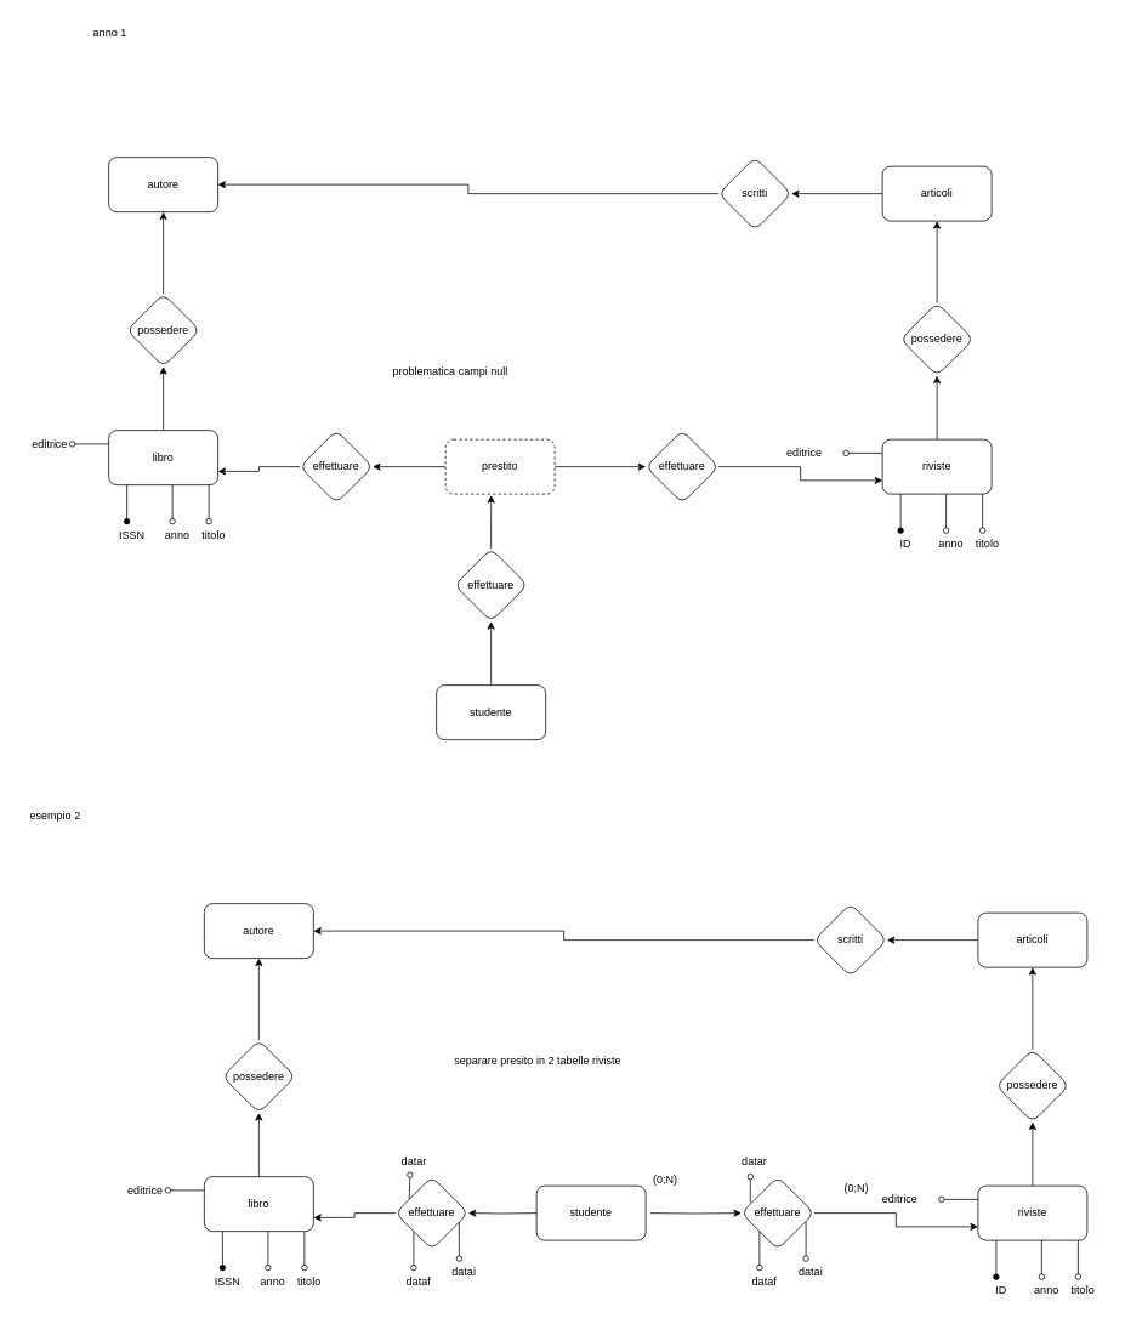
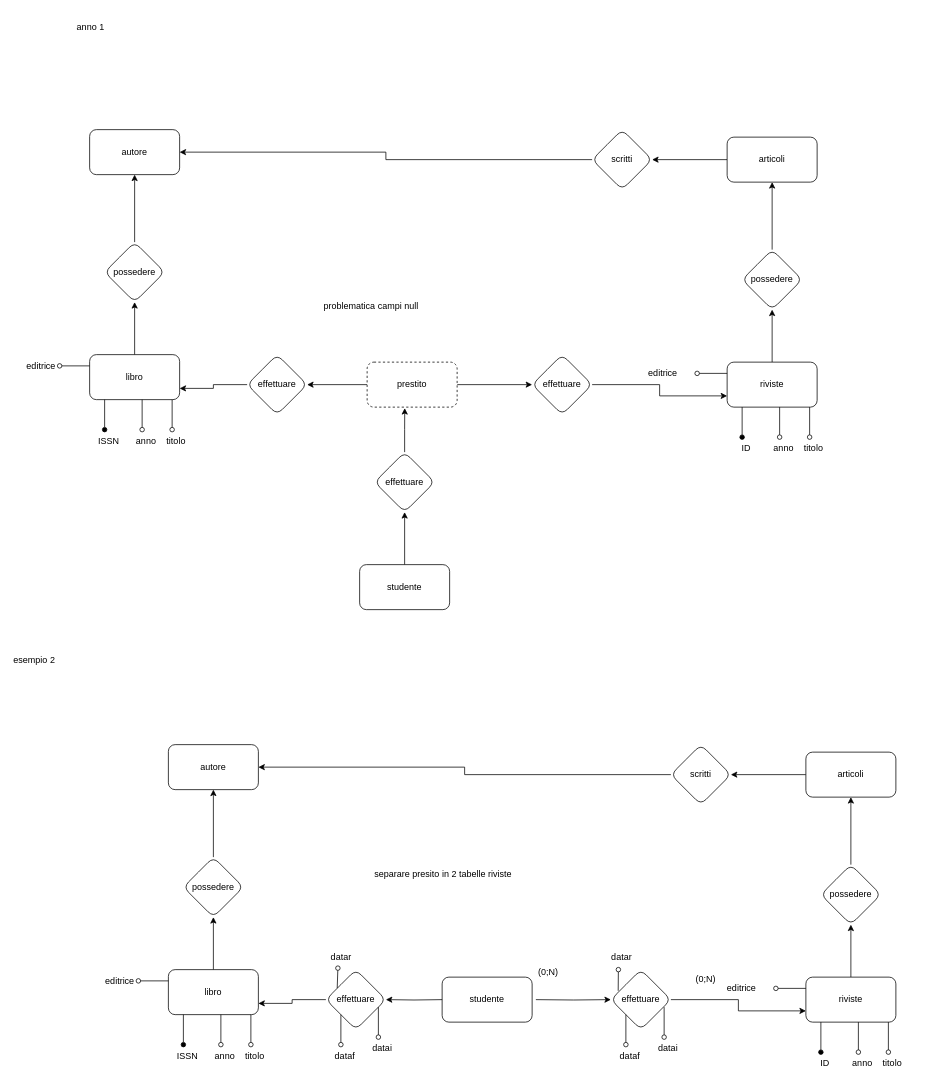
- <mxCell id="79" value="esempio 2" style="text;html=1;align=center;verticalAlign=middle;resizable=0;points=[];autosize=1;strokeColor=none;fillColor=none;" vertex="1" parent="1"><mxGeometry x="20" y="880" width="80" height="30" as="geometry" /></mxCell>
+ <mxCell id="79" value="esempio 2" style="text;html=1;align=center;verticalAlign=middle;resizable=0;points=[];autosize=1;strokeColor=none;fillColor=none;" vertex="1" parent="1"><mxGeometry x="5" y="865" width="80" height="30" as="geometry" /></mxCell>
